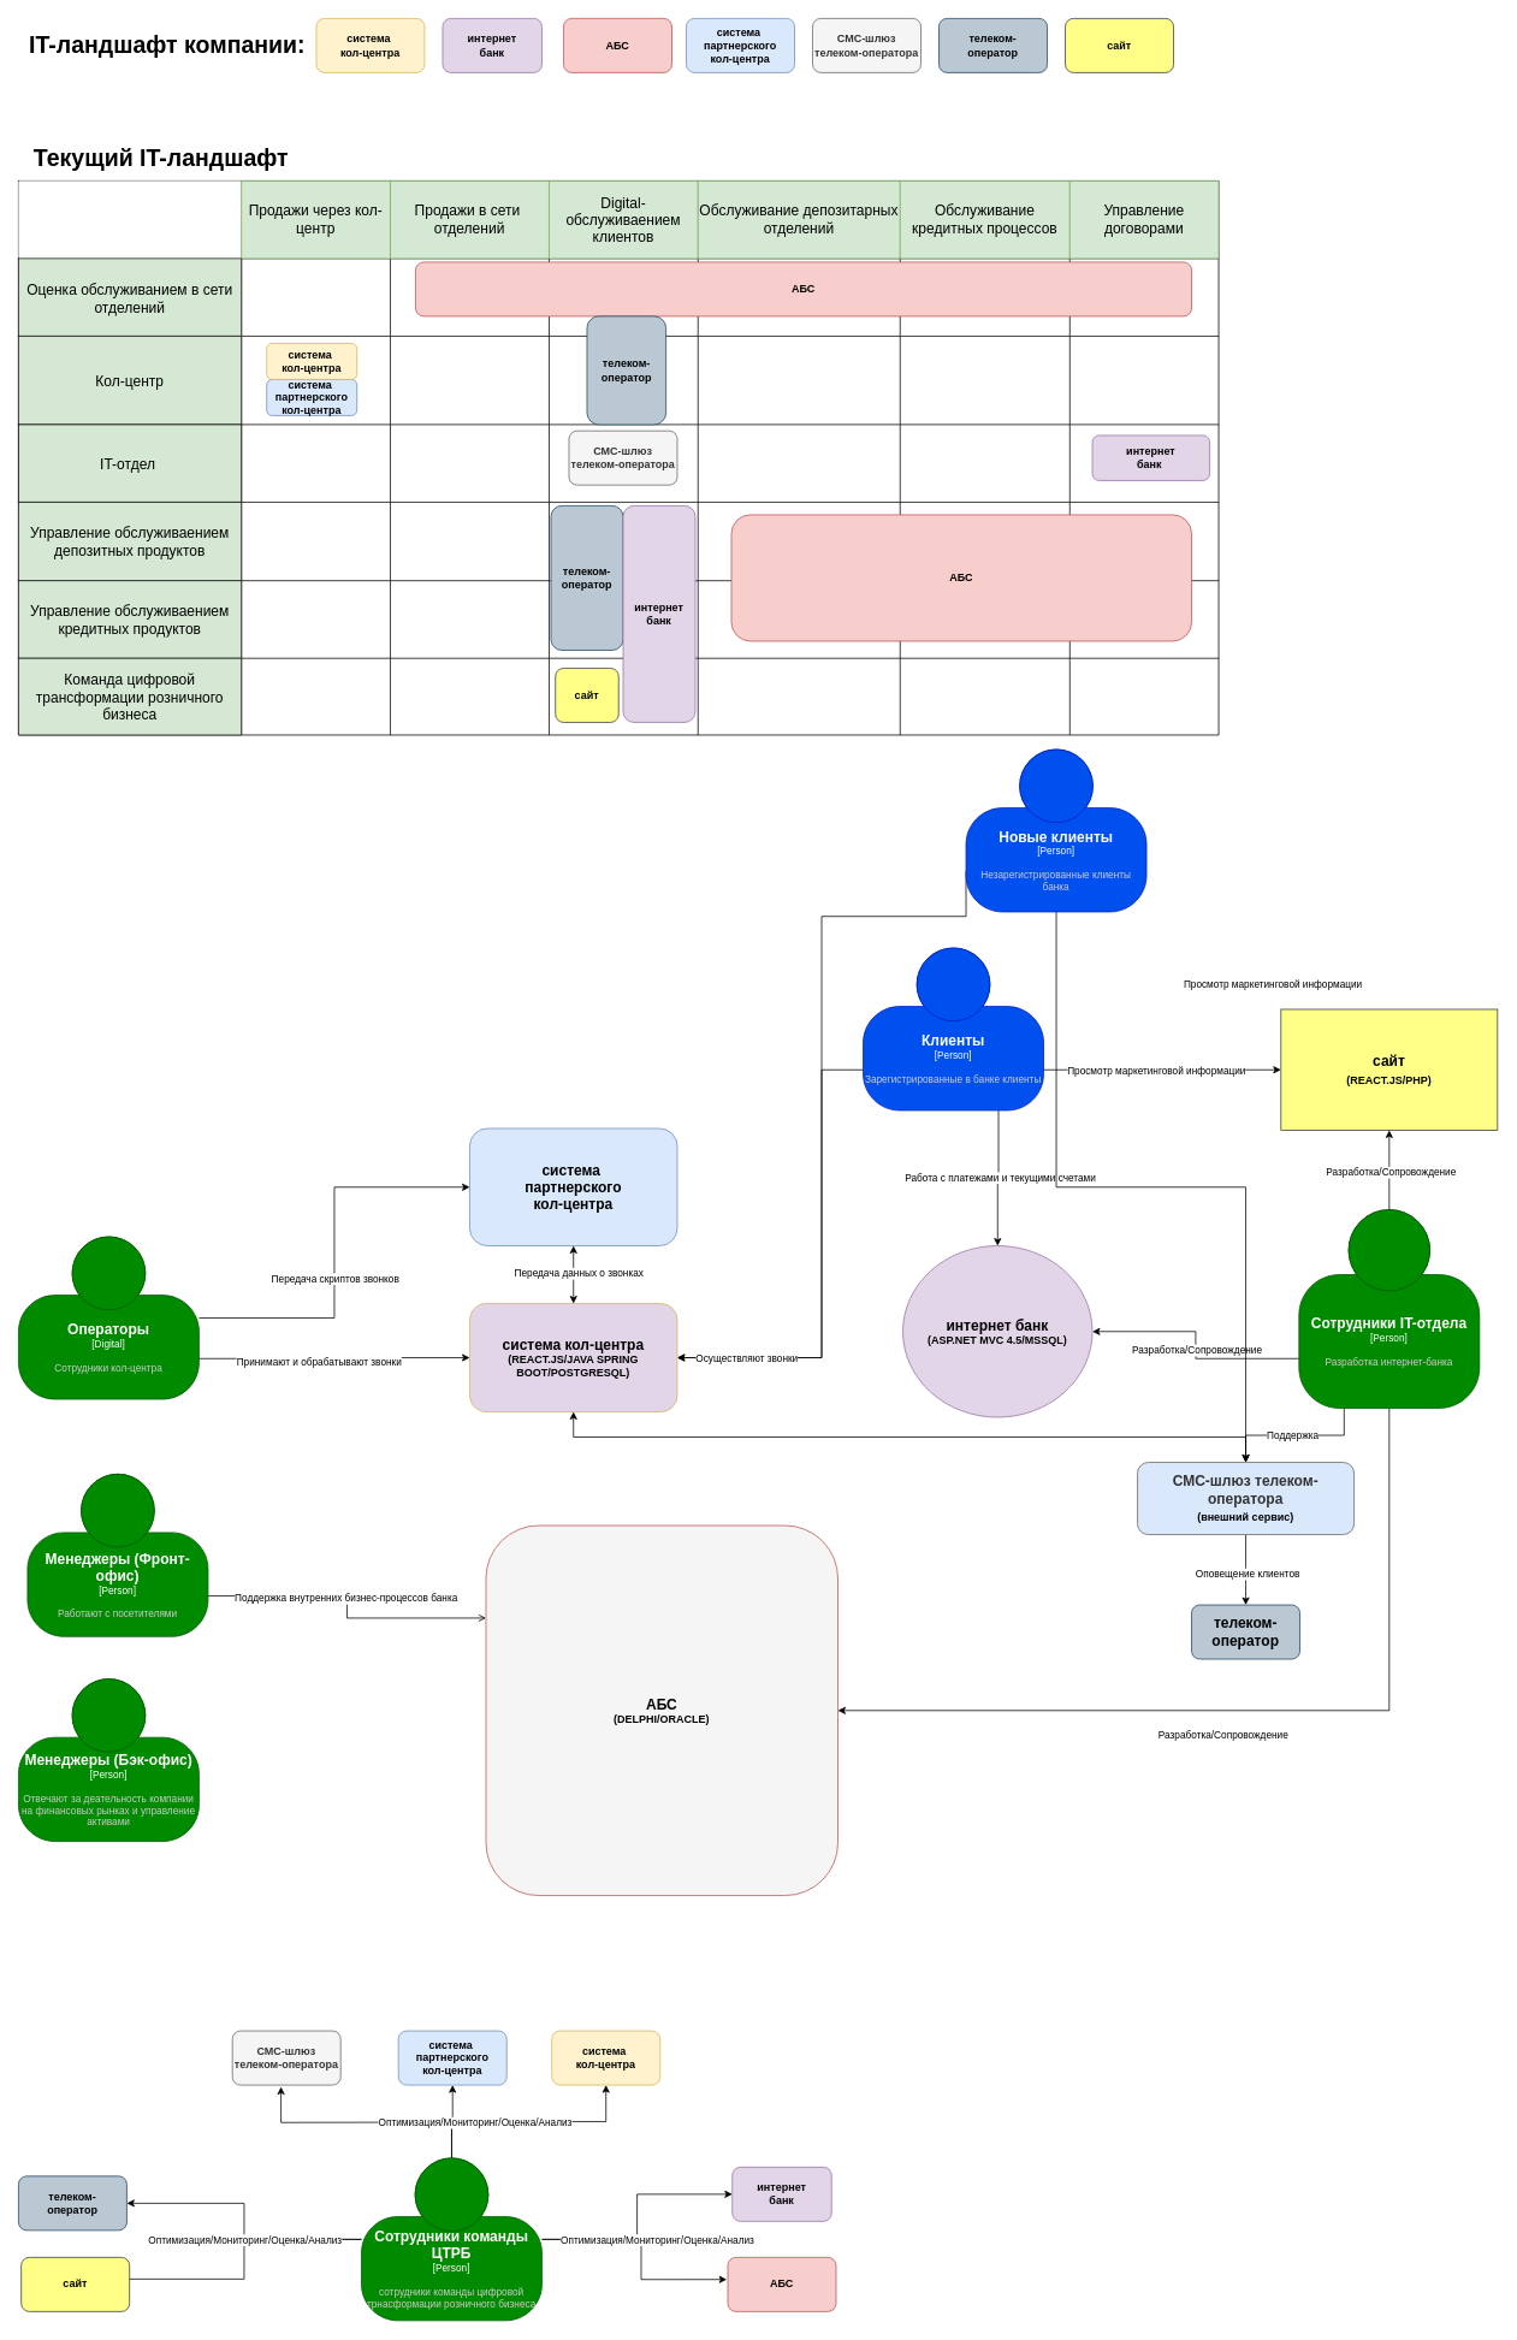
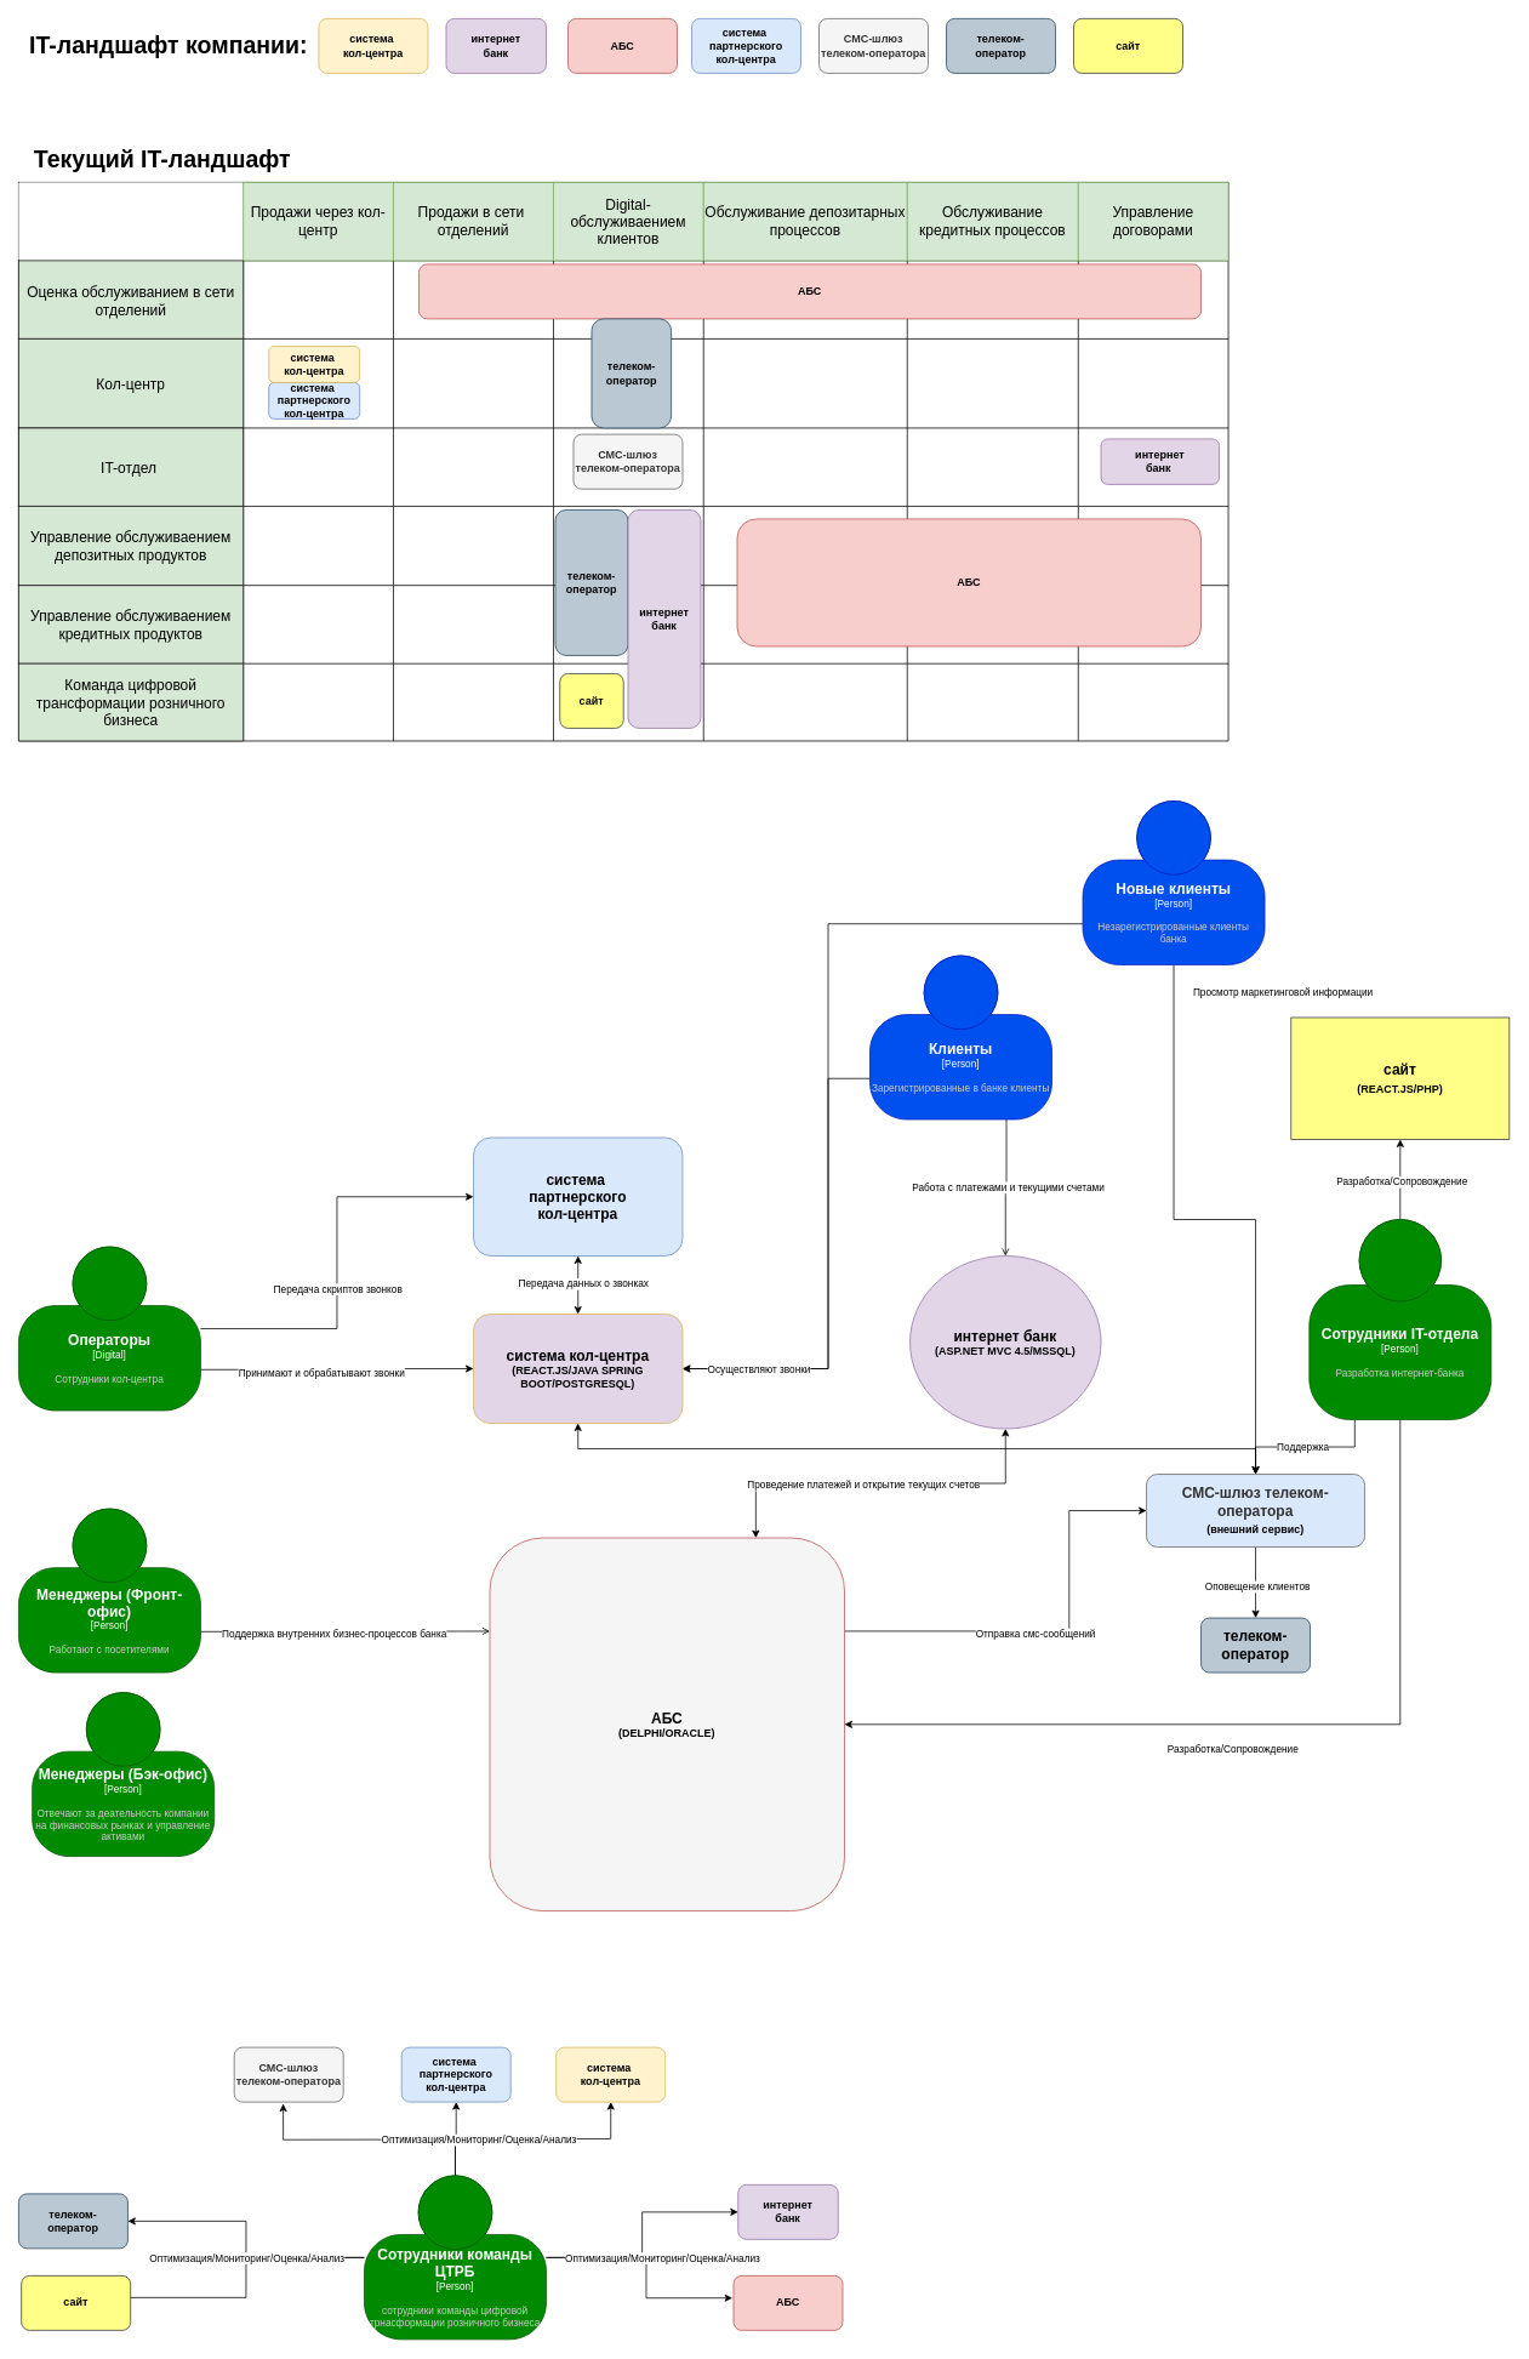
- <mxCell id="8" value="Обслуживание депозитарных отделений" style="shape=partialRectangle;html=1;whiteSpace=wrap;connectable=0;strokeColor=#82b366;overflow=hidden;fillColor=#d5e8d4;top=1;left=1;bottom=1;right=1;pointerEvents=1;fontSize=16;" parent="3" vertex="1"><mxGeometry x="753" width="224" height="86" as="geometry"><mxRectangle width="224" height="86" as="alternateBounds" /></mxGeometry></mxCell>
+ <mxCell id="8" value="Обслуживание депозитарных процессов" style="shape=partialRectangle;html=1;whiteSpace=wrap;connectable=0;strokeColor=#82b366;overflow=hidden;fillColor=#d5e8d4;top=1;left=1;bottom=1;right=1;pointerEvents=1;fontSize=16;" parent="3" vertex="1"><mxGeometry x="753" width="224" height="86" as="geometry"><mxRectangle width="224" height="86" as="alternateBounds" /></mxGeometry></mxCell>
- <mxCell id="139" value="&lt;font style=&quot;font-size: 16px&quot;&gt;&lt;b&gt;Новые клиенты &lt;/b&gt;&lt;/font&gt;&lt;div&gt;[Person]&lt;/div&gt;&lt;br&gt;&lt;div&gt;&lt;font style=&quot;font-size: 11px&quot;&gt;&lt;font color=&quot;#cccccc&quot;&gt;Незарегистрированные клиенты банка&lt;/font&gt;&lt;/div&gt;" style="html=1;fontSize=11;dashed=0;whiteSpace=wrap;fillColor=#0050ef;strokeColor=#001DBC;shape=mxgraph.c4.person2;align=center;metaEdit=1;points=[[0.5,0,0],[1,0.5,0],[1,0.75,0],[0.75,1,0],[0.5,1,0],[0.25,1,0],[0,0.75,0],[0,0.5,0]];resizable=0;fontColor=#ffffff;" parent="1" vertex="1"><mxGeometry x="1070" y="830" width="200" height="180" as="geometry" /></mxCell>
+ <mxCell id="139" value="&lt;font style=&quot;font-size: 16px&quot;&gt;&lt;b&gt;Новые клиенты &lt;/b&gt;&lt;/font&gt;&lt;div&gt;[Person]&lt;/div&gt;&lt;br&gt;&lt;div&gt;&lt;font style=&quot;font-size: 11px&quot;&gt;&lt;font color=&quot;#cccccc&quot;&gt;Незарегистрированные клиенты банка&lt;/font&gt;&lt;/div&gt;" style="html=1;fontSize=11;dashed=0;whiteSpace=wrap;fillColor=#0050ef;strokeColor=#001DBC;shape=mxgraph.c4.person2;align=center;metaEdit=1;points=[[0.5,0,0],[1,0.5,0],[1,0.75,0],[0.75,1,0],[0.5,1,0],[0.25,1,0],[0,0.75,0],[0,0.5,0]];resizable=0;fontColor=#ffffff;" parent="1" vertex="1"><mxGeometry x="1190" y="880" width="200" height="180" as="geometry" /></mxCell>
- <mxCell id="79" style="edgeStyle=orthogonalEdgeStyle;rounded=0;orthogonalLoop=1;jettySize=auto;html=1;exitX=1;exitY=0.75;exitDx=0;exitDy=0;exitPerimeter=0;entryX=0;entryY=0.5;entryDx=0;entryDy=0;" parent="1" source="81" target="121" edge="1"><mxGeometry relative="1" as="geometry" /></mxCell>
- <mxCell id="80" value="Просмотр маркетинговой информации" style="edgeLabel;html=1;align=center;verticalAlign=middle;resizable=0;points=[];" parent="79" vertex="1" connectable="0"><mxGeometry x="-0.048" y="-5" relative="1" as="geometry"><mxPoint x="-1" y="-5" as="offset" /></mxGeometry></mxCell>
- <mxCell id="77" style="edgeStyle=orthogonalEdgeStyle;rounded=0;orthogonalLoop=1;jettySize=auto;html=1;exitX=0.75;exitY=1;exitDx=0;exitDy=0;exitPerimeter=0;" parent="1" source="81" target="122" edge="1"><mxGeometry relative="1" as="geometry" /></mxCell>
+ <mxCell id="77" style="edgeStyle=orthogonalEdgeStyle;rounded=0;orthogonalLoop=1;jettySize=auto;html=1;exitX=0.75;exitY=1;exitDx=0;exitDy=0;exitPerimeter=0;endArrow=open;" parent="1" source="81" target="122" edge="1"><mxGeometry relative="1" as="geometry" /></mxCell>
- <mxCell id="88" style="edgeStyle=orthogonalEdgeStyle;rounded=0;orthogonalLoop=1;jettySize=auto;html=1;exitX=0;exitY=0.75;exitDx=0;exitDy=0;exitPerimeter=0;entryX=1;entryY=0.5;entryDx=0;entryDy=0;" parent="1" source="94" target="122" edge="1"><mxGeometry relative="1" as="geometry" /></mxCell>
- <mxCell id="89" value="Разработка/Сопровождение" style="edgeLabel;html=1;align=center;verticalAlign=middle;resizable=0;points=[];" parent="88" vertex="1" connectable="0"><mxGeometry x="-0.039" relative="1" as="geometry"><mxPoint x="1" as="offset" /></mxGeometry></mxCell>
+ <mxCell id="111" style="edgeStyle=orthogonalEdgeStyle;rounded=0;orthogonalLoop=1;jettySize=auto;html=1;exitX=0.75;exitY=0;exitDx=0;exitDy=0;entryX=0.5;entryY=1;entryDx=0;entryDy=0;startArrow=classic;startFill=1;" parent="1" source="115" target="122" edge="1"><mxGeometry relative="1" as="geometry" /></mxCell>
+ <mxCell id="112" value="&lt;font&gt;Проведение платежей и открытие текущих счетов&lt;/font&gt;" style="edgeLabel;html=1;align=center;verticalAlign=middle;resizable=0;points=[];" parent="111" vertex="1" connectable="0"><mxGeometry x="-0.102" y="-1" relative="1" as="geometry"><mxPoint x="1" as="offset" /></mxGeometry></mxCell>
- <mxCell id="84" value="&lt;font style=&quot;font-size: 16px&quot;&gt;&lt;b&gt;Менеджеры (Фронт-офис)&lt;/b&gt;&lt;/font&gt;&lt;div&gt;[Person]&lt;/div&gt;&lt;br&gt;&lt;div&gt;&lt;font style=&quot;font-size: 11px&quot;&gt;&lt;font color=&quot;#cccccc&quot;&gt;Работают с посетителями&lt;/font&gt;&lt;/div&gt;" style="html=1;fontSize=11;dashed=0;whiteSpace=wrap;fillColor=#008a00;strokeColor=#005700;fontColor=#ffffff;shape=mxgraph.c4.person2;align=center;metaEdit=1;points=[[0.5,0,0],[1,0.5,0],[1,0.75,0],[0.75,1,0],[0.5,1,0],[0.25,1,0],[0,0.75,0],[0,0.5,0]];resizable=0;" parent="1" vertex="1"><mxGeometry x="30" y="1633" width="200" height="180" as="geometry" /></mxCell>
+ <mxCell id="84" value="&lt;font style=&quot;font-size: 16px&quot;&gt;&lt;b&gt;Менеджеры (Фронт-офис)&lt;/b&gt;&lt;/font&gt;&lt;div&gt;[Person]&lt;/div&gt;&lt;br&gt;&lt;div&gt;&lt;font style=&quot;font-size: 11px&quot;&gt;&lt;font color=&quot;#cccccc&quot;&gt;Работают с посетителями&lt;/font&gt;&lt;/div&gt;" style="html=1;fontSize=11;dashed=0;whiteSpace=wrap;fillColor=#008a00;strokeColor=#005700;fontColor=#ffffff;shape=mxgraph.c4.person2;align=center;metaEdit=1;points=[[0.5,0,0],[1,0.5,0],[1,0.75,0],[0.75,1,0],[0.5,1,0],[0.25,1,0],[0,0.75,0],[0,0.5,0]];resizable=0;" parent="1" vertex="1"><mxGeometry x="20" y="1658" width="200" height="180" as="geometry" /></mxCell>
+ <mxCell id="113" style="edgeStyle=orthogonalEdgeStyle;rounded=0;orthogonalLoop=1;jettySize=auto;html=1;exitX=1;exitY=0.25;exitDx=0;exitDy=0;entryX=0;entryY=0.5;entryDx=0;entryDy=0;" parent="1" source="115" target="119" edge="1"><mxGeometry relative="1" as="geometry"><Array as="points"><mxPoint x="1175" y="1792" /><mxPoint x="1175" y="1660" /></Array></mxGeometry></mxCell>
+ <mxCell id="114" value="Отправка смс-сообщений" style="edgeLabel;html=1;align=center;verticalAlign=middle;resizable=0;points=[];" parent="113" vertex="1" connectable="0"><mxGeometry x="-0.099" y="-3" relative="1" as="geometry"><mxPoint as="offset" /></mxGeometry></mxCell>
- <mxCell id="85" value="&lt;font style=&quot;font-size: 16px&quot;&gt;&lt;b&gt;Менеджеры (Бэк-офис)&lt;/b&gt;&lt;/font&gt;&lt;div&gt;[Person]&lt;/div&gt;&lt;br&gt;&lt;div&gt;&lt;font style=&quot;font-size: 11px&quot;&gt;&lt;font color=&quot;#cccccc&quot;&gt;Отвечают за деательность компании на финансовых рынках и управление активами&lt;/font&gt;&lt;/div&gt;" style="html=1;fontSize=11;dashed=0;whiteSpace=wrap;fillColor=#008a00;strokeColor=#005700;fontColor=#ffffff;shape=mxgraph.c4.person2;align=center;metaEdit=1;points=[[0.5,0,0],[1,0.5,0],[1,0.75,0],[0.75,1,0],[0.5,1,0],[0.25,1,0],[0,0.75,0],[0,0.5,0]];resizable=0;" parent="1" vertex="1"><mxGeometry x="20" y="1860" width="200" height="180" as="geometry" /></mxCell>
+ <mxCell id="85" value="&lt;font style=&quot;font-size: 16px&quot;&gt;&lt;b&gt;Менеджеры (Бэк-офис)&lt;/b&gt;&lt;/font&gt;&lt;div&gt;[Person]&lt;/div&gt;&lt;br&gt;&lt;div&gt;&lt;font style=&quot;font-size: 11px&quot;&gt;&lt;font color=&quot;#cccccc&quot;&gt;Отвечают за деательность компании на финансовых рынках и управление активами&lt;/font&gt;&lt;/div&gt;" style="html=1;fontSize=11;dashed=0;whiteSpace=wrap;fillColor=#008a00;strokeColor=#005700;fontColor=#ffffff;shape=mxgraph.c4.person2;align=center;metaEdit=1;points=[[0.5,0,0],[1,0.5,0],[1,0.75,0],[0.75,1,0],[0.5,1,0],[0.25,1,0],[0,0.75,0],[0,0.5,0]];resizable=0;" parent="1" vertex="1"><mxGeometry x="35" y="1860" width="200" height="180" as="geometry" /></mxCell>
